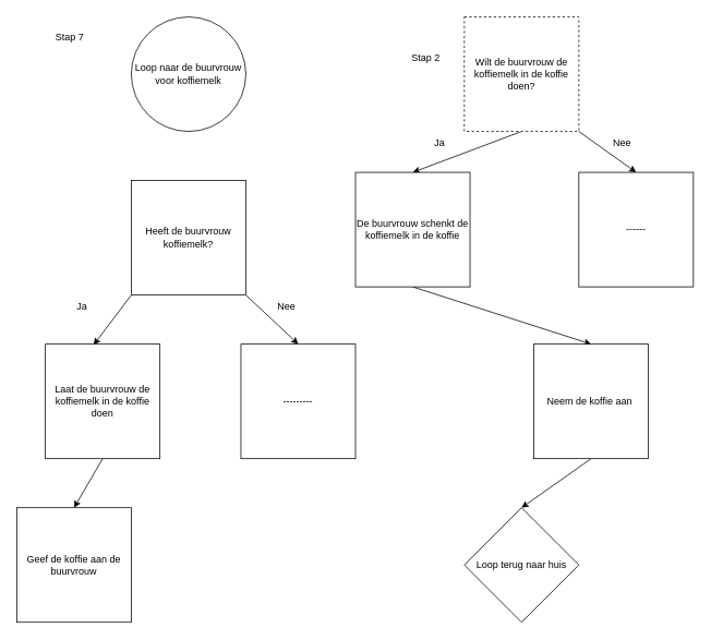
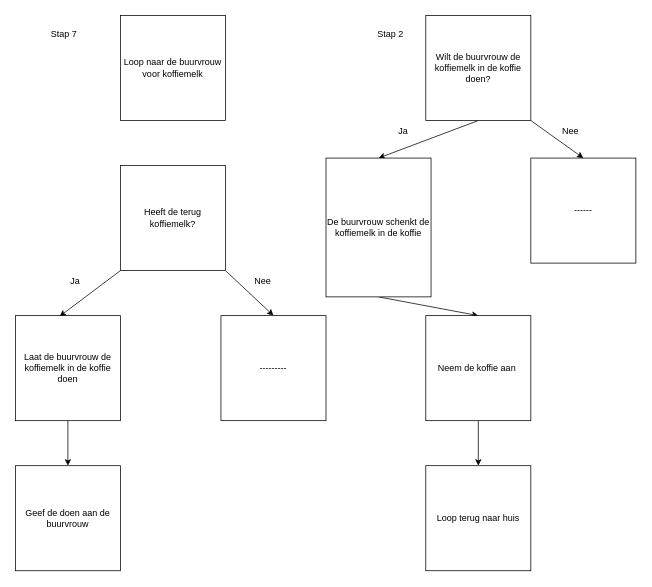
- <mxCell id="24" value="Stap 2" style="text;html=1;strokeColor=none;fillColor=none;align=center;verticalAlign=middle;whiteSpace=wrap;rounded=0;" vertex="1" parent="1"><mxGeometry x="490" y="55" width="60" height="30" as="geometry" /></mxCell>
+ <mxCell id="24" value="Stap 2" style="text;html=1;strokeColor=none;fillColor=none;align=center;verticalAlign=middle;whiteSpace=wrap;rounded=0;" vertex="1" parent="1"><mxGeometry x="490" y="30" width="60" height="30" as="geometry" /></mxCell>
- <mxCell id="2" value="Loop naar de buurvrouw voor koffiemelk" style="ellipse;whiteSpace=wrap;html=1;aspect=fixed;" vertex="1" parent="1"><mxGeometry x="160" y="20" width="140" height="140" as="geometry" /></mxCell>
+ <mxCell id="2" value="Loop naar de buurvrouw voor koffiemelk" style="whiteSpace=wrap;html=1;aspect=fixed;" vertex="1" parent="1"><mxGeometry x="160" y="20" width="140" height="140" as="geometry" /></mxCell>
- <mxCell id="14" value="Wilt de buurvrouw de koffiemelk in de koffie doen?" style="whiteSpace=wrap;html=1;aspect=fixed;dashed=1;" vertex="1" parent="1"><mxGeometry x="567" y="20" width="140" height="140" as="geometry" /></mxCell>
+ <mxCell id="14" value="Wilt de buurvrouw de koffiemelk in de koffie doen?" style="whiteSpace=wrap;html=1;aspect=fixed;" vertex="1" parent="1"><mxGeometry x="567" y="20" width="140" height="140" as="geometry" /></mxCell>
- <mxCell id="16" value="De buurvrouw schenkt de koffiemelk in de koffie" style="whiteSpace=wrap;html=1;aspect=fixed;" vertex="1" parent="1"><mxGeometry x="434" y="210" width="140" height="140" as="geometry" /></mxCell>
+ <mxCell id="16" value="De buurvrouw schenkt de koffiemelk in de koffie" style="whiteSpace=wrap;html=1;aspect=fixed;" vertex="1" parent="1"><mxGeometry x="434" y="210" width="140" height="185" as="geometry" /></mxCell>
- <mxCell id="5" value="Heeft de buurvrouw koffiemelk?" style="whiteSpace=wrap;html=1;aspect=fixed;" vertex="1" parent="1"><mxGeometry x="160" y="220" width="140" height="140" as="geometry" /></mxCell>
+ <mxCell id="5" value="Heeft de terug koffiemelk?" style="whiteSpace=wrap;html=1;aspect=fixed;" vertex="1" parent="1"><mxGeometry x="160" y="220" width="140" height="140" as="geometry" /></mxCell>
- <mxCell id="7" value="Laat de buurvrouw de koffiemelk in de koffie doen" style="whiteSpace=wrap;html=1;aspect=fixed;" vertex="1" parent="1"><mxGeometry x="55" y="420" width="140" height="140" as="geometry" /></mxCell>
+ <mxCell id="7" value="Laat de buurvrouw de koffiemelk in de koffie doen" style="whiteSpace=wrap;html=1;aspect=fixed;" vertex="1" parent="1"><mxGeometry y="420" width="140" height="140" as="geometry" x="20" /></mxCell>
- <mxCell id="19" value="Neem de koffie aan&amp;nbsp;" style="whiteSpace=wrap;html=1;aspect=fixed;" vertex="1" parent="1"><mxGeometry x="652" y="420" width="140" height="140" as="geometry" /></mxCell>
+ <mxCell id="19" value="Neem de koffie aan&amp;nbsp;" style="whiteSpace=wrap;html=1;aspect=fixed;" vertex="1" parent="1"><mxGeometry x="567" y="420" width="140" height="140" as="geometry" /></mxCell>
- <mxCell id="9" value="Geef de koffie aan de buurvrouw" style="whiteSpace=wrap;html=1;aspect=fixed;" vertex="1" parent="1"><mxGeometry y="620" width="140" height="140" as="geometry" x="20" /></mxCell>
+ <mxCell id="9" value="Geef de doen aan de buurvrouw" style="whiteSpace=wrap;html=1;aspect=fixed;" vertex="1" parent="1"><mxGeometry y="620" width="140" height="140" as="geometry" x="20" /></mxCell>
- <mxCell id="20" value="Loop terug naar huis" style="rhombus;whiteSpace=wrap;html=1;aspect=fixed;" vertex="1" parent="1"><mxGeometry x="567" y="620" width="140" height="140" as="geometry" /></mxCell>
+ <mxCell id="20" value="Loop terug naar huis" style="whiteSpace=wrap;html=1;aspect=fixed;" vertex="1" parent="1"><mxGeometry x="567" y="620" width="140" height="140" as="geometry" /></mxCell>
